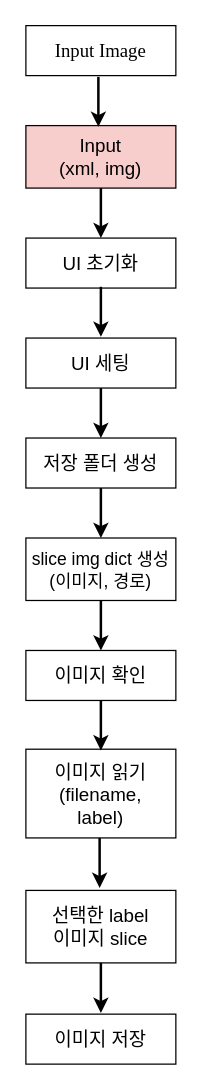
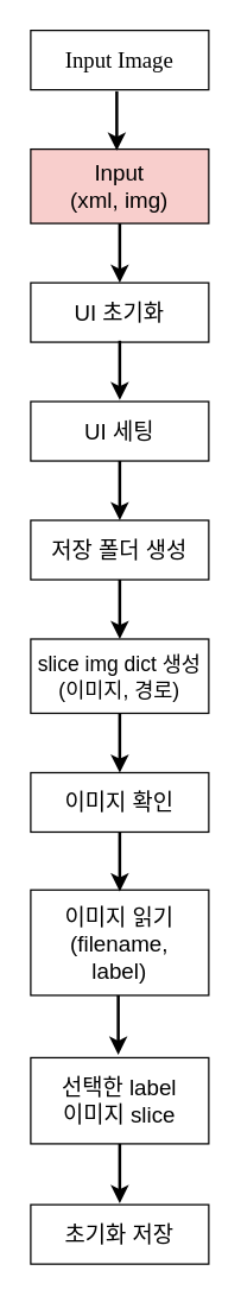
- <mxCell id="11" value="이미지 저장" style="rounded=0;whiteSpace=wrap;html=1;fontSize=15;" parent="1" vertex="1"><mxGeometry x="20" y="811" width="120" height="40" as="geometry" /></mxCell>
+ <mxCell id="11" value="초기화 저장" style="rounded=0;whiteSpace=wrap;html=1;fontSize=15;" parent="1" vertex="1"><mxGeometry x="20" y="811" width="120" height="40" as="geometry" /></mxCell>
